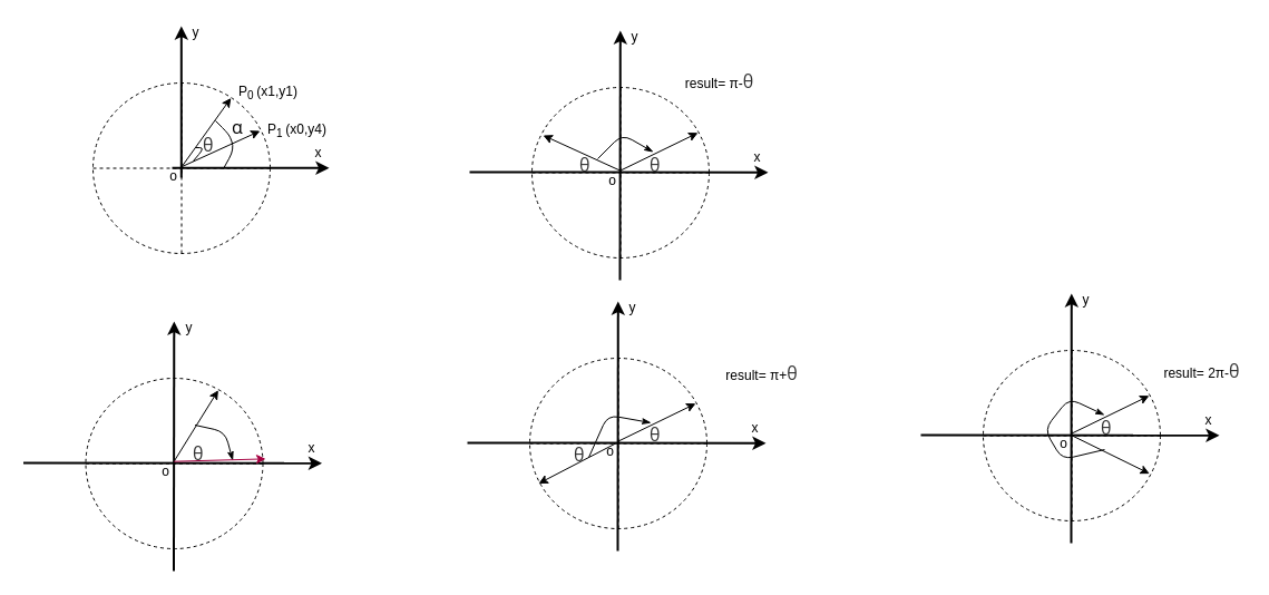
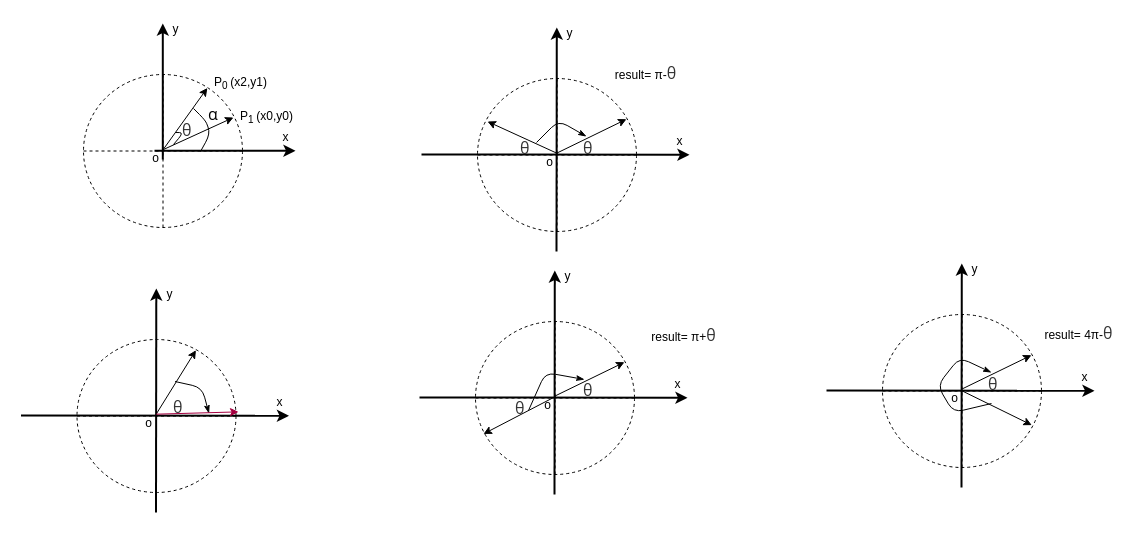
- <mxCell id="10" value="P&lt;sub&gt;0&amp;nbsp;&lt;/sub&gt;(x1,y1)" style="text;html=1;align=center;verticalAlign=middle;resizable=0;points=[];autosize=1;strokeColor=none;fillColor=none;fontColor=#000000;" vertex="1" parent="1"><mxGeometry x="208" y="71" width="63" height="23" as="geometry" /></mxCell>
+ <mxCell id="10" value="P&lt;sub&gt;0&amp;nbsp;&lt;/sub&gt;(x2,y1)" style="text;html=1;align=center;verticalAlign=middle;resizable=0;points=[];autosize=1;strokeColor=none;fillColor=none;fontColor=#000000;" vertex="1" parent="1"><mxGeometry x="208" y="71" width="63" height="23" as="geometry" /></mxCell>
- <mxCell id="9" value="P&lt;sub&gt;1&amp;nbsp;&lt;/sub&gt;(x0,y4)" style="text;html=1;align=center;verticalAlign=middle;resizable=0;points=[];autosize=1;strokeColor=none;fillColor=none;fontColor=#000000;" vertex="1" parent="1"><mxGeometry x="234" y="105" width="63" height="23" as="geometry" /></mxCell>
+ <mxCell id="9" value="P&lt;sub&gt;1&amp;nbsp;&lt;/sub&gt;(x0,y0)" style="text;html=1;align=center;verticalAlign=middle;resizable=0;points=[];autosize=1;strokeColor=none;fillColor=none;fontColor=#000000;" vertex="1" parent="1"><mxGeometry x="234" y="105" width="63" height="23" as="geometry" /></mxCell>
- <mxCell id="46" value="result= 2π-&lt;span style=&quot;color: rgb(51 , 51 , 51) ; font-family: &amp;#34;open sans&amp;#34; , &amp;#34;clear sans&amp;#34; , &amp;#34;helvetica neue&amp;#34; , &amp;#34;helvetica&amp;#34; , &amp;#34;arial&amp;#34; , &amp;#34;segoe ui emoji&amp;#34; , sans-serif ; font-size: 16px ; text-align: left&quot;&gt;θ&lt;/span&gt;" style="text;html=1;align=center;verticalAlign=middle;resizable=0;points=[];autosize=1;strokeColor=none;fillColor=none;fontColor=#000000;" vertex="1" parent="1"><mxGeometry x="1039" y="323" width="78" height="19" as="geometry" /></mxCell>
+ <mxCell id="46" value="result= 4π-&lt;span style=&quot;color: rgb(51 , 51 , 51) ; font-family: &amp;#34;open sans&amp;#34; , &amp;#34;clear sans&amp;#34; , &amp;#34;helvetica neue&amp;#34; , &amp;#34;helvetica&amp;#34; , &amp;#34;arial&amp;#34; , &amp;#34;segoe ui emoji&amp;#34; , sans-serif ; font-size: 16px ; text-align: left&quot;&gt;θ&lt;/span&gt;" style="text;html=1;align=center;verticalAlign=middle;resizable=0;points=[];autosize=1;strokeColor=none;fillColor=none;fontColor=#000000;" vertex="1" parent="1"><mxGeometry x="1039" y="323" width="78" height="19" as="geometry" /></mxCell>
